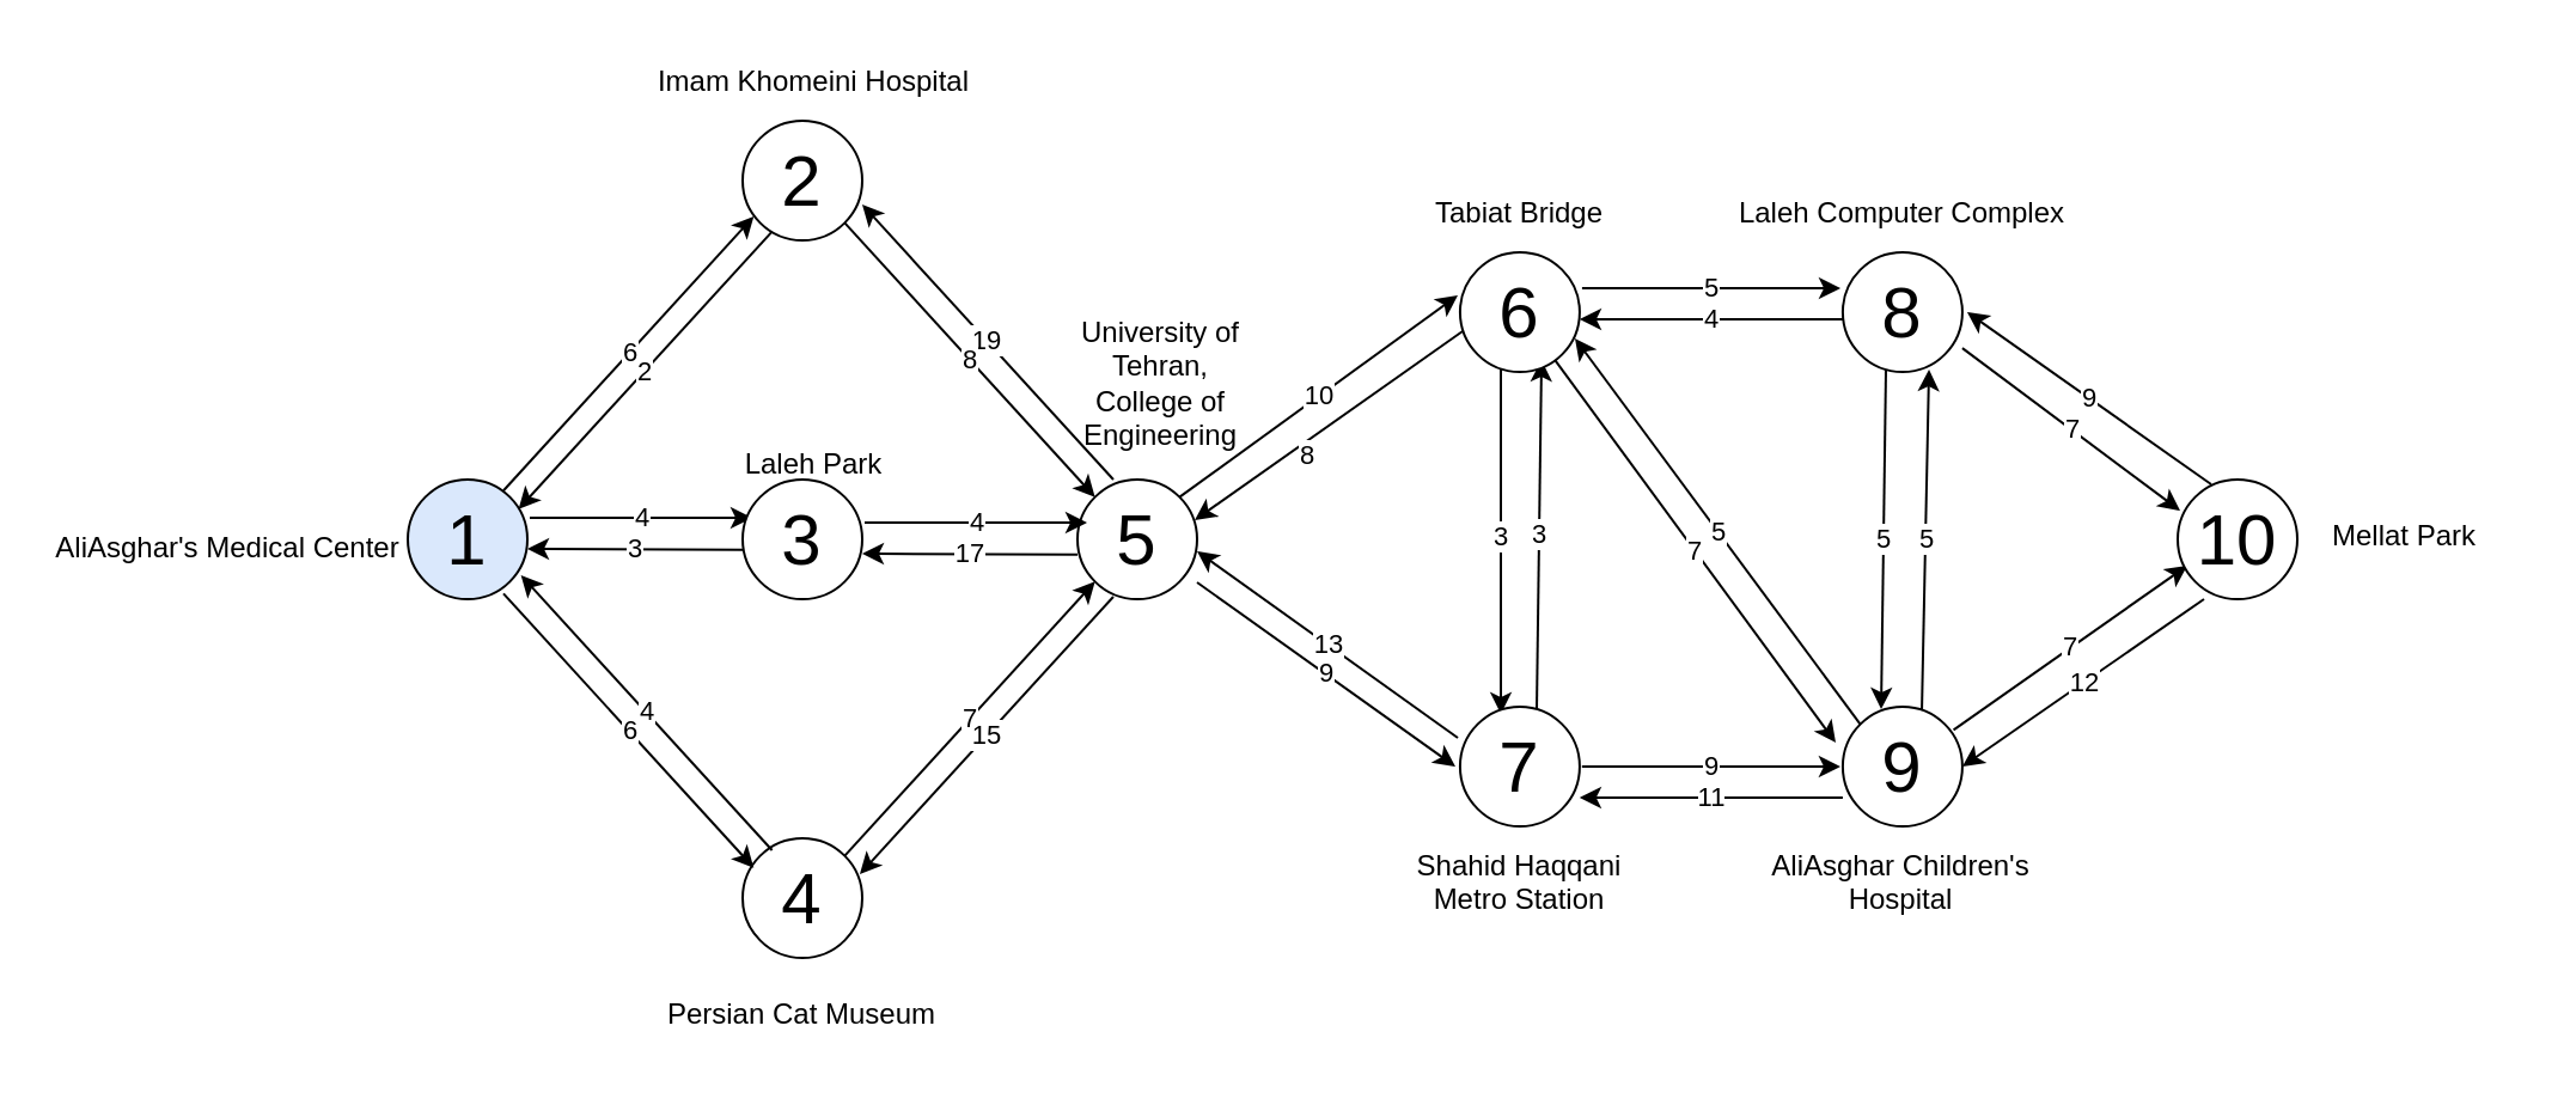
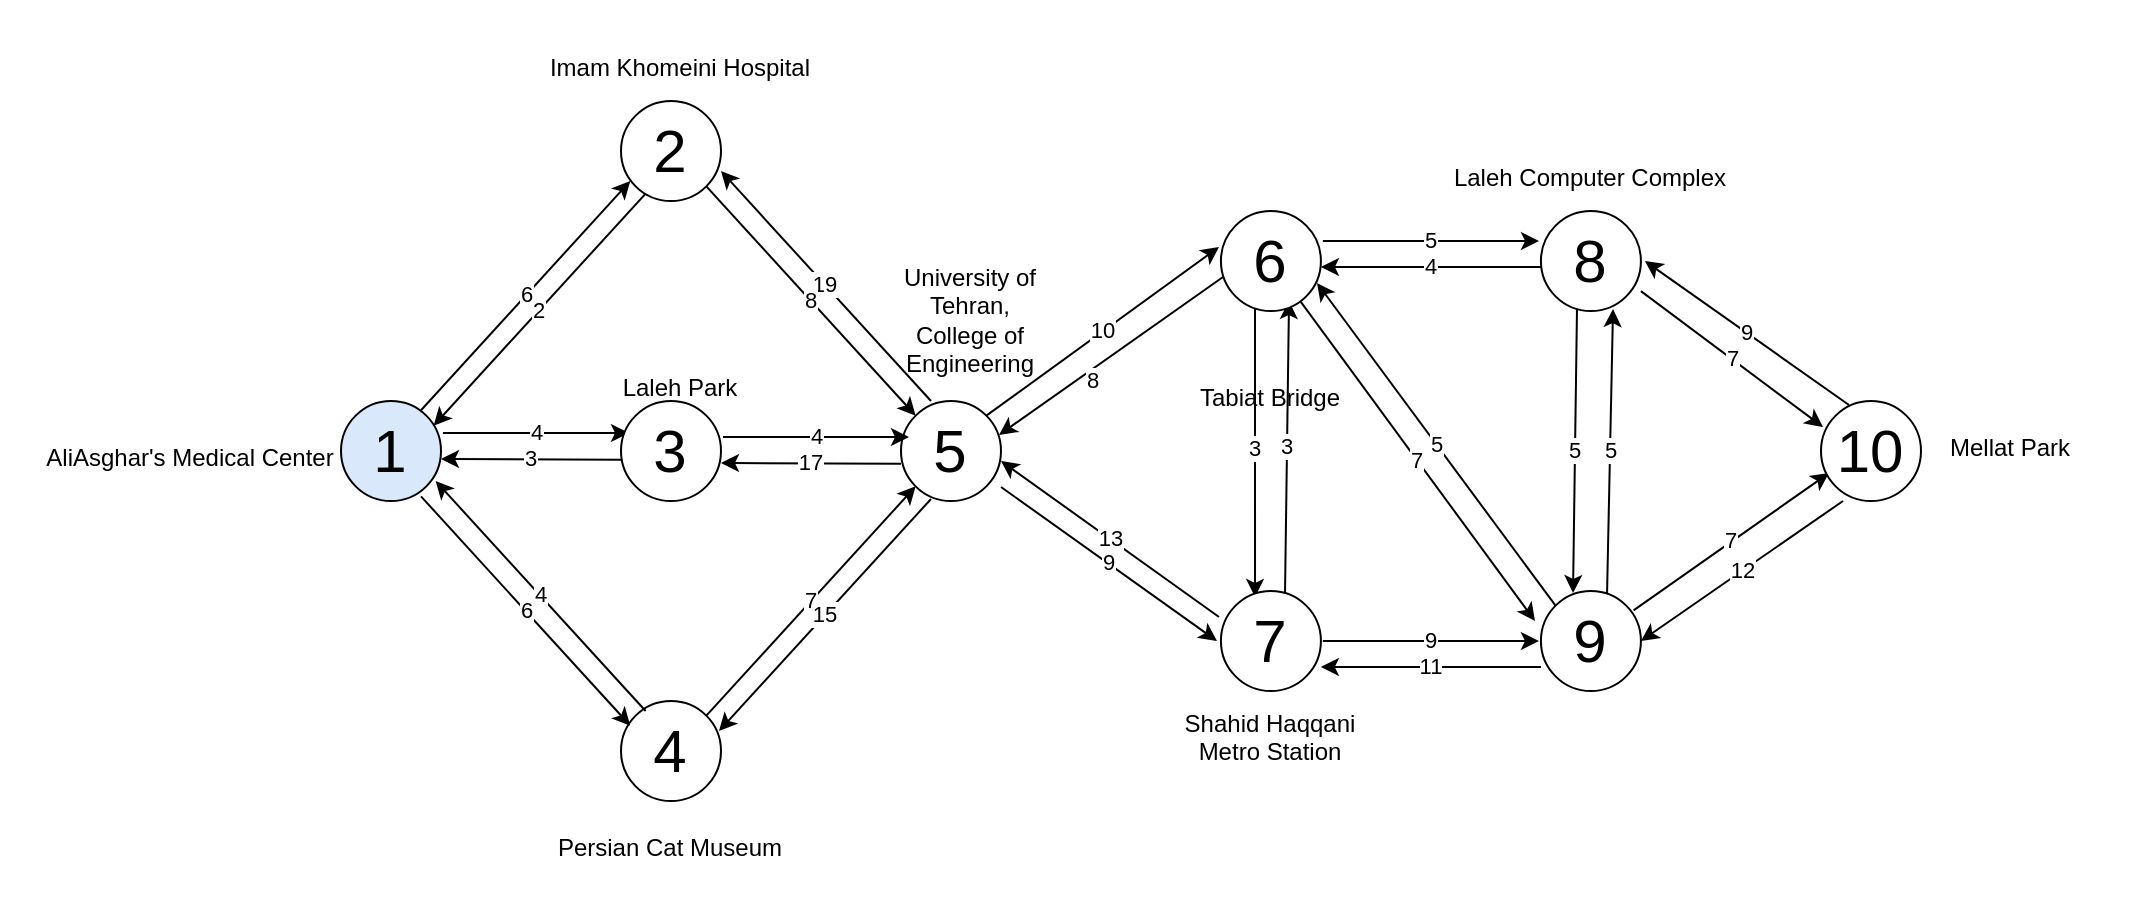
- <mxCell id="47" value="Tabiat Bridge" style="text;whiteSpace=wrap;html=1;fontSize=12;align=center;" vertex="1" parent="1"><mxGeometry x="584.96" y="75" width="100" height="30" as="geometry" /></mxCell>
+ <mxCell id="47" value="Tabiat Bridge" style="text;whiteSpace=wrap;html=1;fontSize=12;align=center;" vertex="1" parent="1"><mxGeometry x="584.96" y="185" width="100" height="30" as="geometry" /></mxCell>
- <mxCell id="50" value="AliAsghar Children's Hospital" style="text;whiteSpace=wrap;html=1;fontSize=12;align=center;" vertex="1" parent="1"><mxGeometry x="722.44" y="347.5" width="145.04" height="65" as="geometry" /></mxCell>
